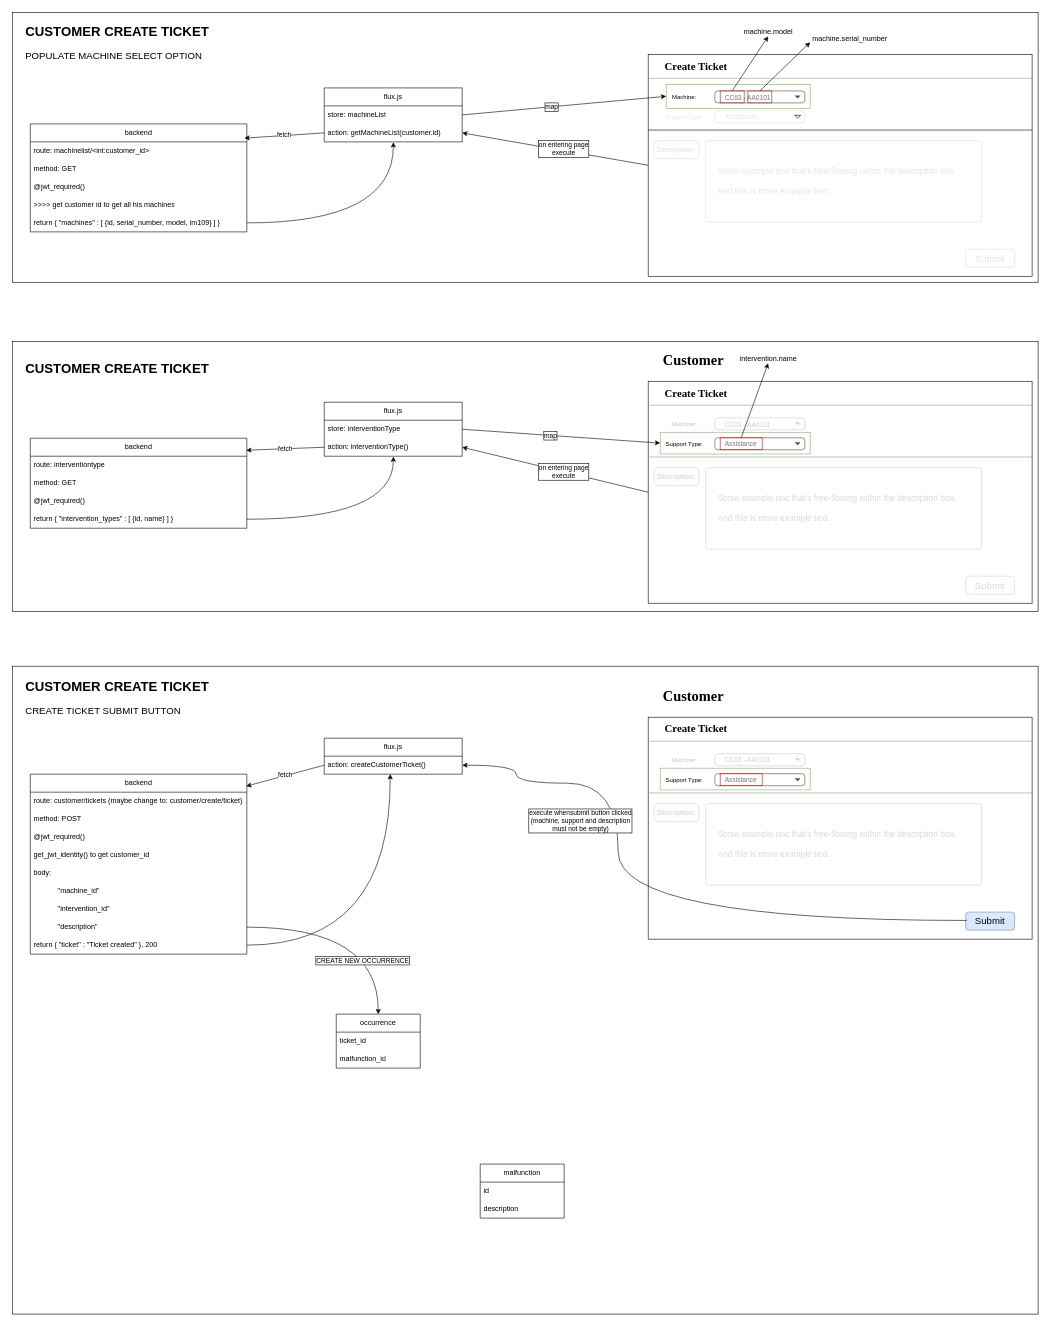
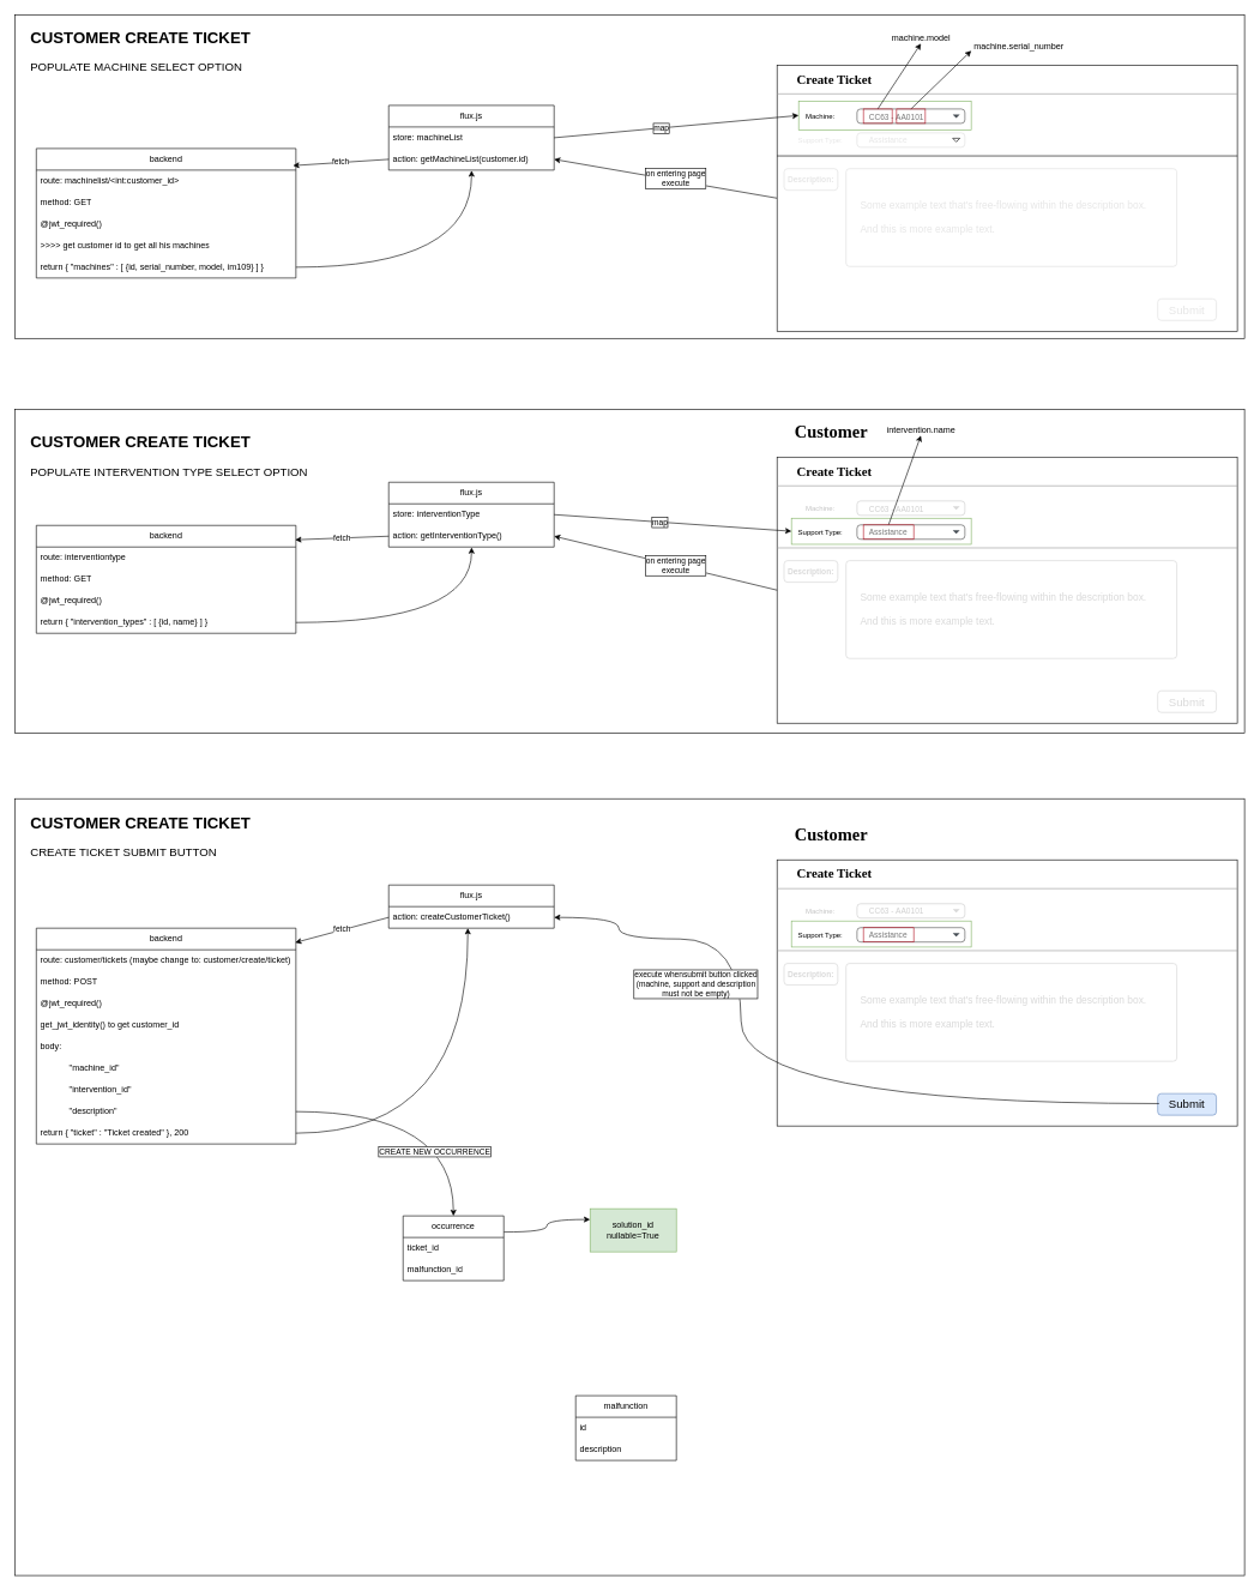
+ <mxCell id="118" value="POPULATE INTERVENTION TYPE SELECT OPTION" style="text;html=1;align=left;verticalAlign=middle;resizable=0;points=[];autosize=1;strokeColor=none;fillColor=none;fontSize=16;fontStyle=0" vertex="1" parent="1"><mxGeometry x="40" y="640" width="410" height="30" as="geometry" /></mxCell>
- <mxCell id="60" value="action: interventionType()" style="text;strokeColor=none;fillColor=none;align=left;verticalAlign=middle;spacingLeft=4;spacingRight=4;overflow=hidden;points=[[0,0.5],[1,0.5]];portConstraint=eastwest;rotatable=0;whiteSpace=wrap;html=1;" parent="58" vertex="1"><mxGeometry y="60" width="230" height="30" as="geometry" /></mxCell>
+ <mxCell id="60" value="action: getInterventionType()" style="text;strokeColor=none;fillColor=none;align=left;verticalAlign=middle;spacingLeft=4;spacingRight=4;overflow=hidden;points=[[0,0.5],[1,0.5]];portConstraint=eastwest;rotatable=0;whiteSpace=wrap;html=1;" parent="58" vertex="1"><mxGeometry y="60" width="230" height="30" as="geometry" /></mxCell>
+ <mxCell id="105" style="edgeStyle=orthogonalEdgeStyle;rounded=0;orthogonalLoop=1;jettySize=auto;html=1;exitX=1;exitY=0.25;exitDx=0;exitDy=0;entryX=0;entryY=0.25;entryDx=0;entryDy=0;curved=1;" parent="1" source="106" target="114" edge="1"><mxGeometry relative="1" as="geometry" /></mxCell>
+ <mxCell id="114" value="solution_id&lt;br&gt;nullable=True" style="whiteSpace=wrap;html=1;fillColor=#d5e8d4;strokeColor=#82b366;fontColor=#000000;" parent="1" vertex="1"><mxGeometry x="820" y="1680" width="120" height="60" as="geometry" /></mxCell>
